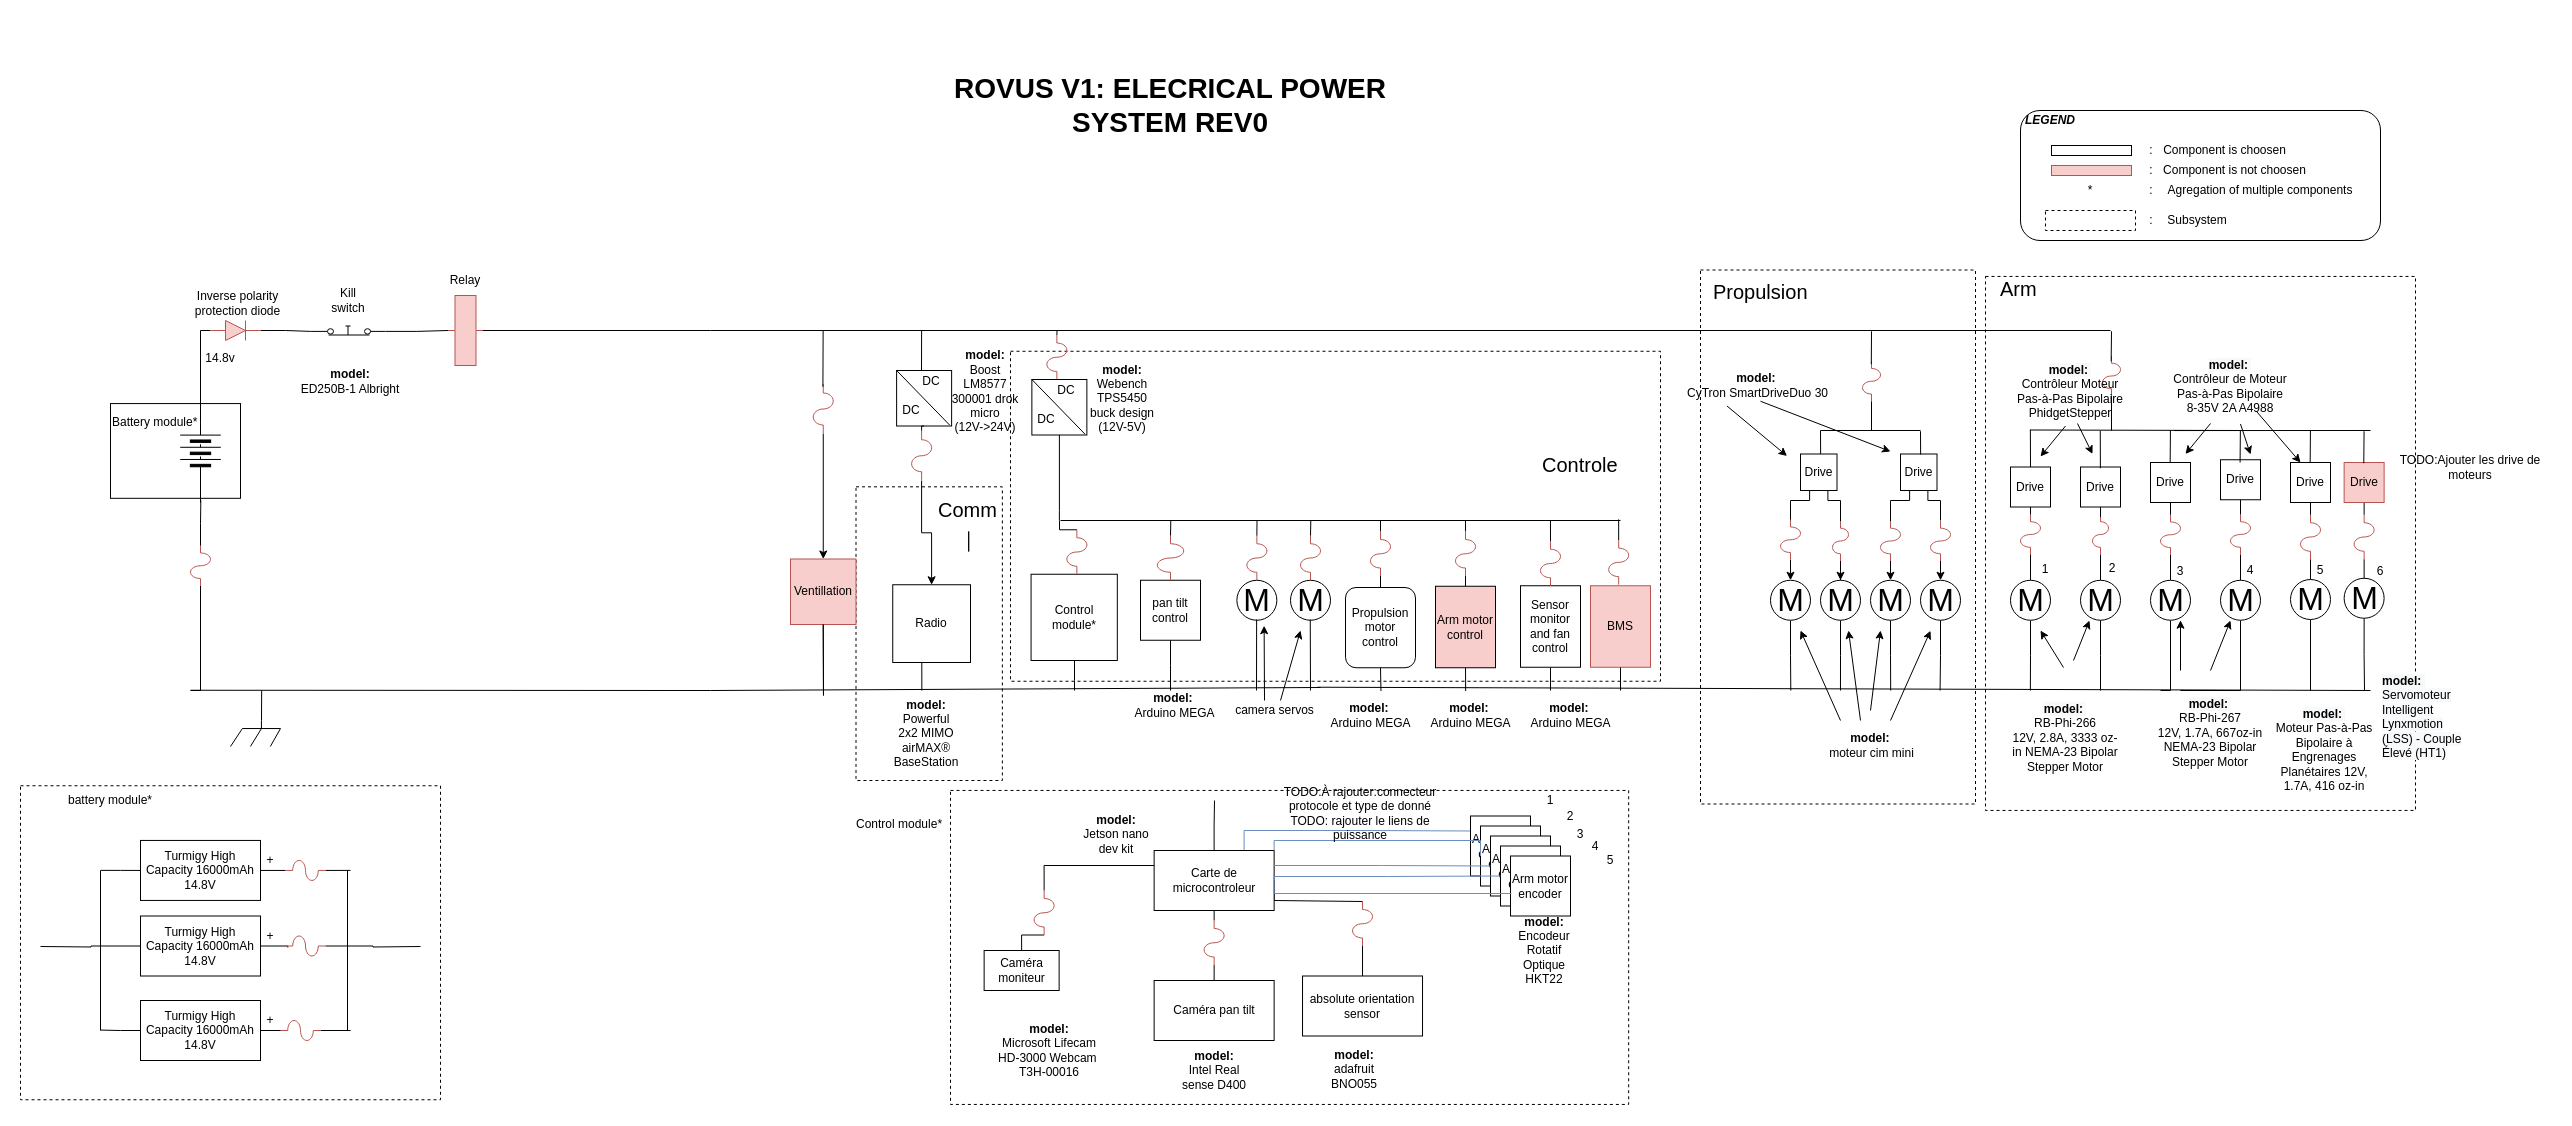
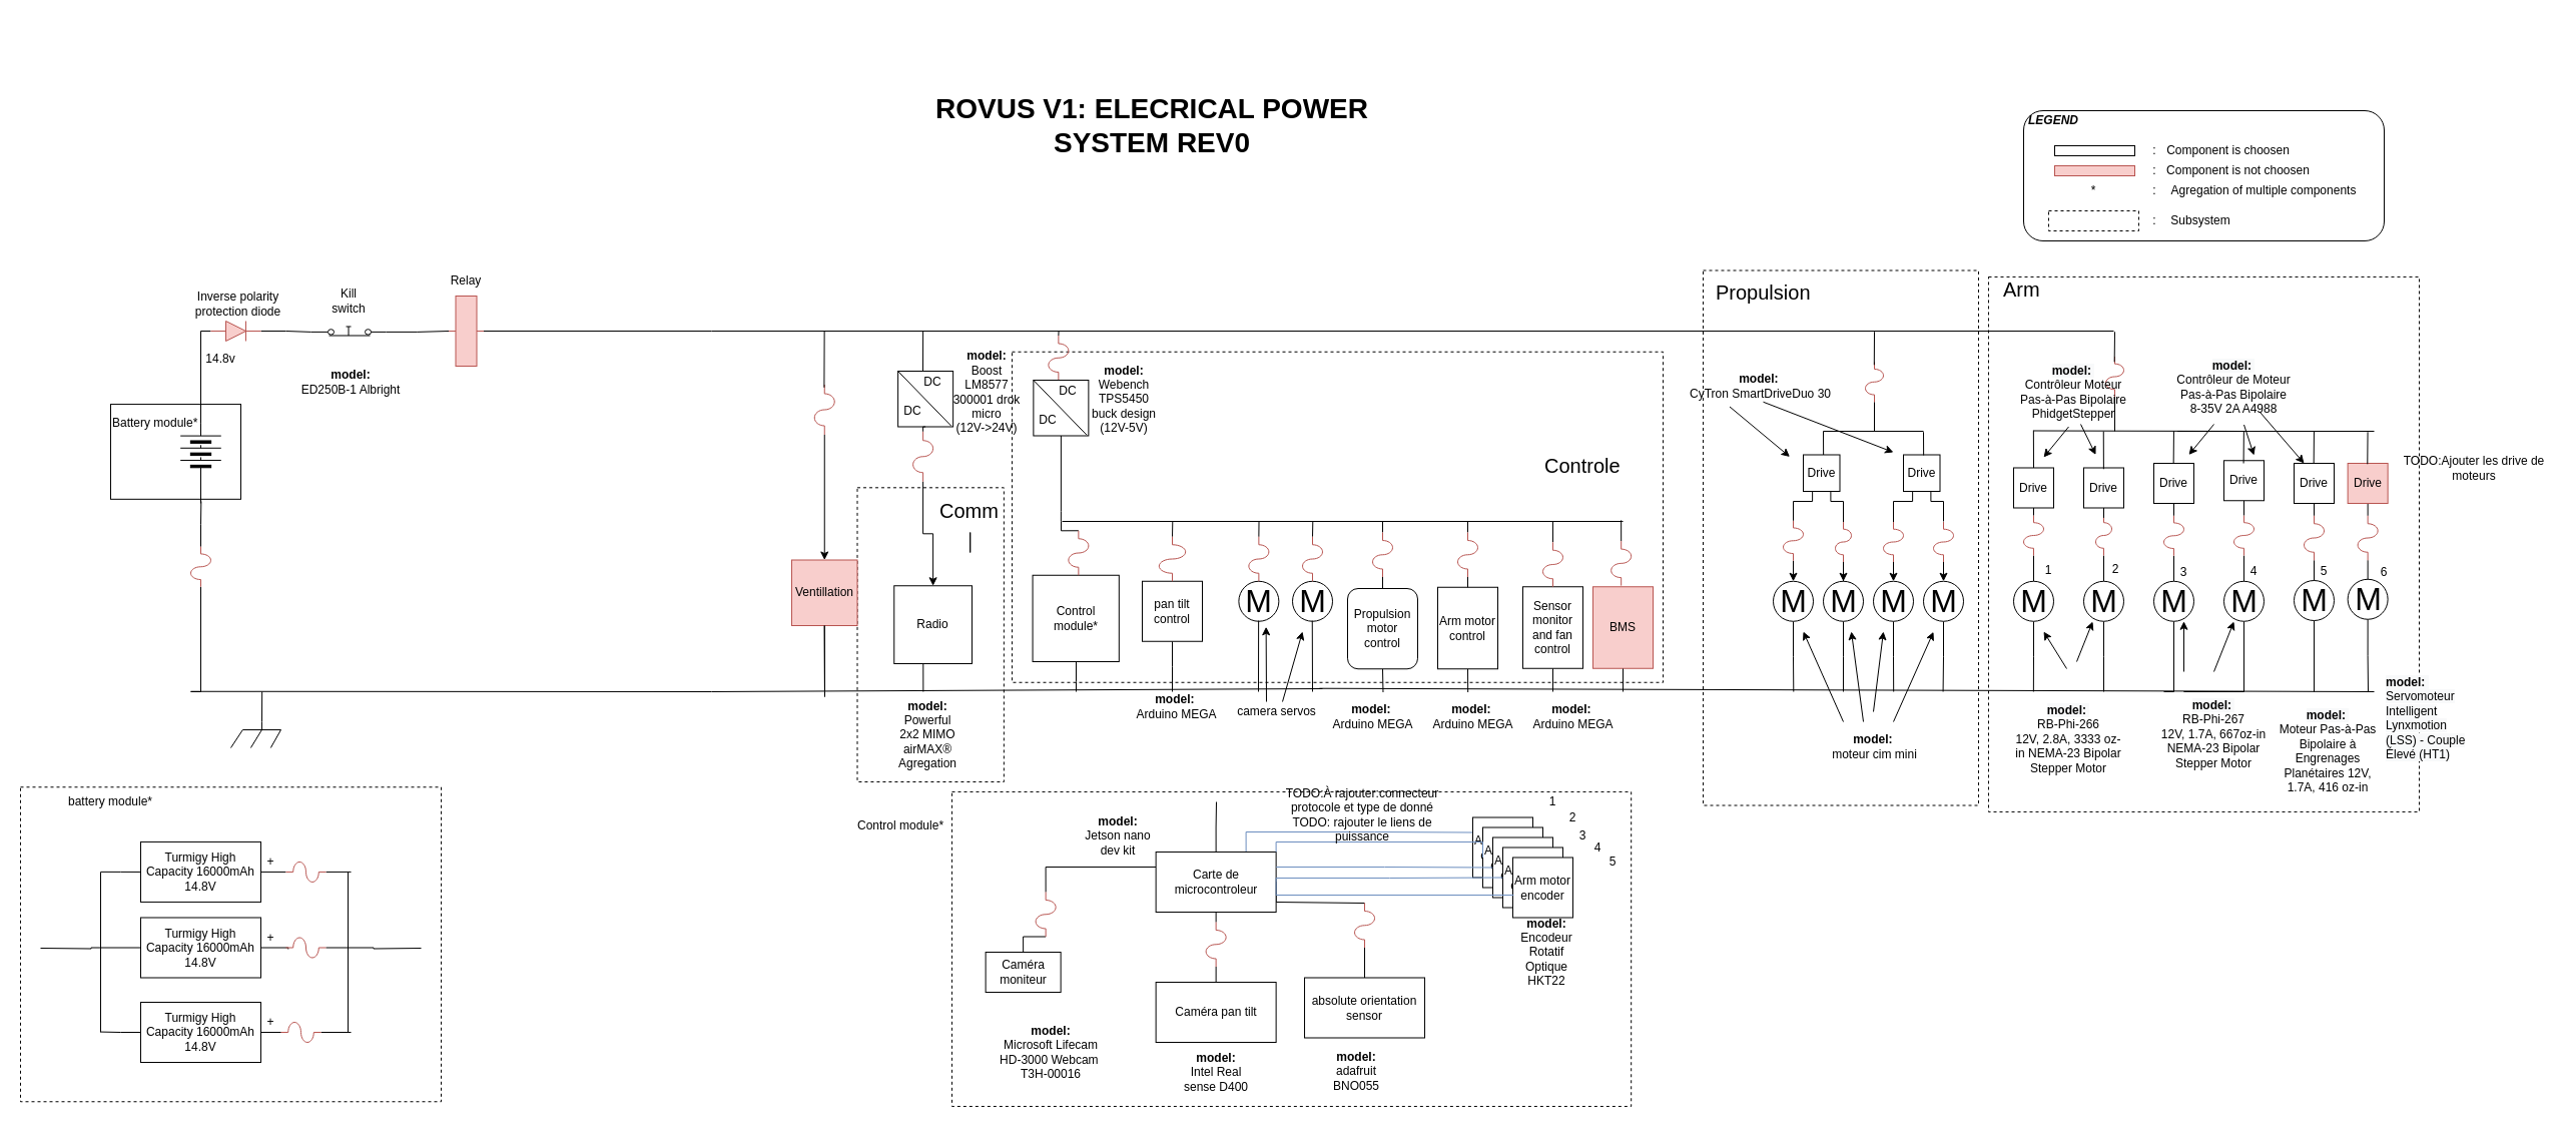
- <mxCell id="229" value="&lt;font style=&quot;font-size: 28px&quot;&gt;&lt;b&gt;ROVUS V1: ELECRICAL POWER SYSTEM REV0&lt;/b&gt;&lt;/font&gt;" style="text;html=1;strokeColor=none;fillColor=none;align=center;verticalAlign=middle;whiteSpace=wrap;rounded=0;fontColor=none;" parent="1" vertex="1"><mxGeometry x="945.01" width="450" height="170" as="geometry" y="20" /></mxCell>
+ <mxCell id="229" value="&lt;font style=&quot;font-size: 28px&quot;&gt;&lt;b&gt;ROVUS V1: ELECRICAL POWER SYSTEM REV0&lt;/b&gt;&lt;/font&gt;" style="text;html=1;strokeColor=none;fillColor=none;align=center;verticalAlign=middle;whiteSpace=wrap;rounded=0;fontColor=none;" parent="1" vertex="1"><mxGeometry x="925.01" y="40" width="450" height="170" as="geometry" /></mxCell>
- <mxCell id="121" value="Arm motor control" style="rounded=0;whiteSpace=wrap;html=1;fillColor=#f8cecc;" parent="1" vertex="1"><mxGeometry x="1435" y="585.75" width="60" height="81.5" as="geometry" /></mxCell>
+ <mxCell id="121" value="Arm motor control" style="rounded=0;whiteSpace=wrap;html=1;" parent="1" vertex="1"><mxGeometry x="1435" y="585.75" width="60" height="81.5" as="geometry" /></mxCell>
- <mxCell id="165" value="&lt;b&gt;model:&lt;/b&gt;&lt;br&gt;Powerful 2x2 MIMO airMAX® BaseStation" style="text;html=1;strokeColor=none;fillColor=none;align=center;verticalAlign=middle;whiteSpace=wrap;rounded=0;" parent="1" vertex="1"><mxGeometry x="891.12" y="699.94" width="70" height="66.12" as="geometry" /></mxCell>
+ <mxCell id="165" value="&lt;b&gt;model:&lt;/b&gt;&lt;br&gt;Powerful 2x2 MIMO airMAX® Agregation" style="text;html=1;strokeColor=none;fillColor=none;align=center;verticalAlign=middle;whiteSpace=wrap;rounded=0;" parent="1" vertex="1"><mxGeometry x="891.12" y="699.94" width="70" height="66.12" as="geometry" /></mxCell>
